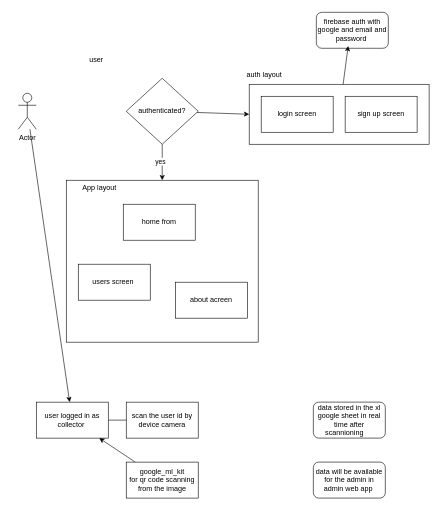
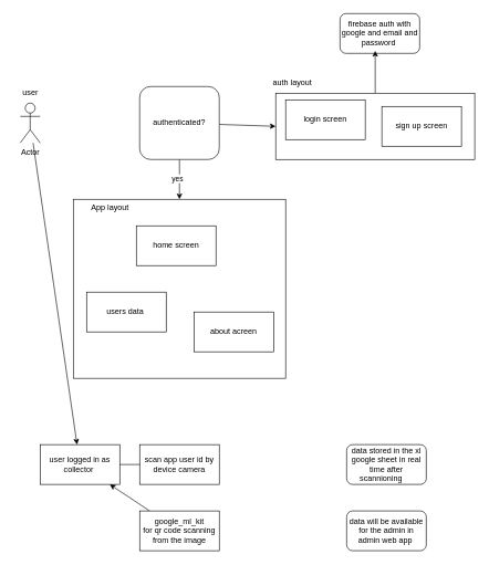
- <mxCell id="18" value="firebase auth with google and email and password&amp;nbsp;" style="rounded=1;whiteSpace=wrap;html=1;" vertex="1" parent="1"><mxGeometry x="527" y="20" width="120" height="60" as="geometry" /></mxCell>
+ <mxCell id="18" value="firebase auth with google and email and password&amp;nbsp;" style="rounded=1;whiteSpace=wrap;html=1;" vertex="1" parent="1"><mxGeometry x="512" y="20" width="120" height="60" as="geometry" /></mxCell>
- <mxCell id="2" value="user" style="text;html=1;align=center;verticalAlign=middle;resizable=0;points=[];autosize=1;strokeColor=none;fillColor=none;" parent="1" vertex="1"><mxGeometry x="135" y="85" width="50" height="30" as="geometry" /></mxCell>
+ <mxCell id="2" value="user" style="text;html=1;align=center;verticalAlign=middle;resizable=0;points=[];autosize=1;strokeColor=none;fillColor=none;" parent="1" vertex="1"><mxGeometry x="20" y="125" width="50" height="30" as="geometry" /></mxCell>
- <mxCell id="6" value="authenticated?" style="rhombus;whiteSpace=wrap;html=1;" parent="1" vertex="1"><mxGeometry x="210" y="130" width="120" height="110" as="geometry" /></mxCell>
+ <mxCell id="6" value="authenticated?" style="whiteSpace=wrap;html=1;rounded=1;" parent="1" vertex="1"><mxGeometry x="210" y="130" width="120" height="110" as="geometry" /></mxCell>
- <mxCell id="13" value="login screen" style="rounded=0;whiteSpace=wrap;html=1;" parent="1" vertex="1"><mxGeometry x="435" y="160" width="120" height="60" as="geometry" /></mxCell>
+ <mxCell id="13" value="login screen" style="rounded=0;whiteSpace=wrap;html=1;" parent="1" vertex="1"><mxGeometry x="430" y="150" width="120" height="60" as="geometry" /></mxCell>
- <mxCell id="9" value="home from" style="rounded=0;whiteSpace=wrap;html=1;" parent="1" vertex="1"><mxGeometry x="205" y="340" width="120" height="60" as="geometry" /></mxCell>
+ <mxCell id="9" value="home screen" style="rounded=0;whiteSpace=wrap;html=1;" parent="1" vertex="1"><mxGeometry x="205" y="340" width="120" height="60" as="geometry" /></mxCell>
- <mxCell id="14" value="users screen&amp;nbsp;" style="rounded=0;whiteSpace=wrap;html=1;" parent="1" vertex="1"><mxGeometry x="130" y="440" width="120" height="60" as="geometry" /></mxCell>
+ <mxCell id="14" value="users data&amp;nbsp;" style="rounded=0;whiteSpace=wrap;html=1;" parent="1" vertex="1"><mxGeometry x="130" y="440" width="120" height="60" as="geometry" /></mxCell>
- <mxCell id="22" value="scan the user id by device camera" style="rounded=0;whiteSpace=wrap;html=1;" vertex="1" parent="1"><mxGeometry x="210" y="670" width="120" height="60" as="geometry" /></mxCell>
+ <mxCell id="22" value="scan app user id by device camera" style="rounded=0;whiteSpace=wrap;html=1;" vertex="1" parent="1"><mxGeometry x="210" y="670" width="120" height="60" as="geometry" /></mxCell>
